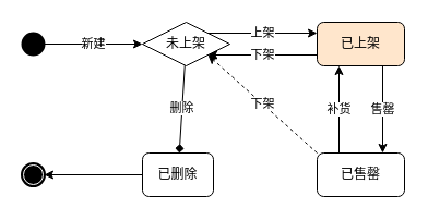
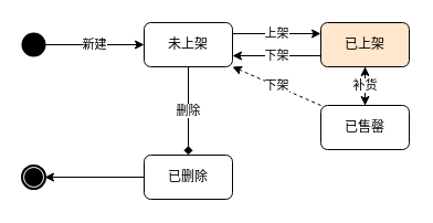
- <mxCell id="7" value="未上架" style="rhombus;whiteSpace=wrap;html=1;fillColor=#FFFFFF;" vertex="1" parent="1"><mxGeometry x="130" y="20" width="80" height="40" as="geometry" /></mxCell>
+ <mxCell id="7" value="未上架" style="rounded=1;whiteSpace=wrap;html=1;fillColor=#FFFFFF;" vertex="1" parent="1"><mxGeometry x="130" y="20" width="80" height="40" as="geometry" /></mxCell>
- <mxCell id="15" value="已删除" style="rounded=1;whiteSpace=wrap;html=1;fillColor=#FFFFFF;" vertex="1" parent="1"><mxGeometry x="130" y="140" width="65" height="40" as="geometry" /></mxCell>
+ <mxCell id="15" value="已删除" style="rounded=1;whiteSpace=wrap;html=1;fillColor=#FFFFFF;" vertex="1" parent="1"><mxGeometry x="130" y="140" width="80" height="40" as="geometry" /></mxCell>
- <mxCell id="13" value="已售罄" style="rounded=1;whiteSpace=wrap;html=1;fillColor=#FFFFFF;" vertex="1" parent="1"><mxGeometry x="290" y="140" width="80" height="40" as="geometry" /></mxCell>
+ <mxCell id="13" value="已售罄" style="rounded=1;whiteSpace=wrap;html=1;fillColor=#FFFFFF;" vertex="1" parent="1"><mxGeometry x="290" y="95" width="80" height="40" as="geometry" /></mxCell>
